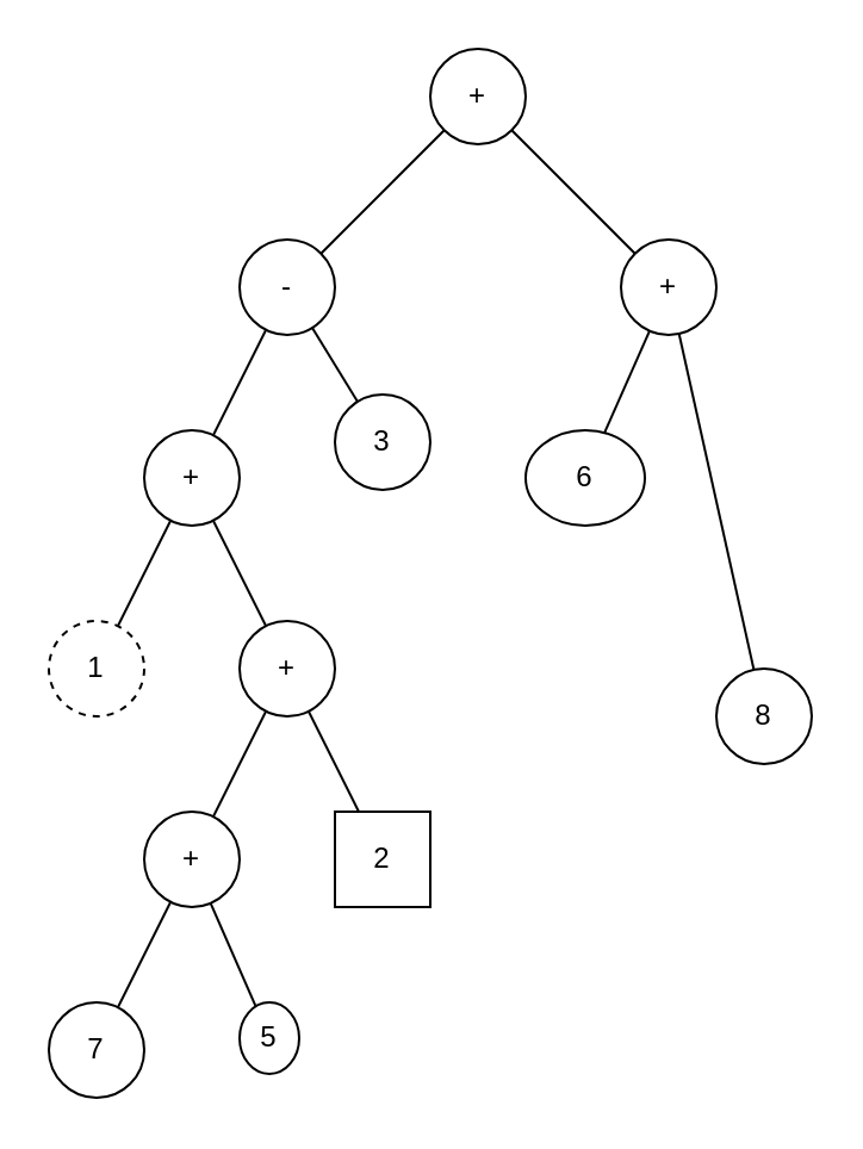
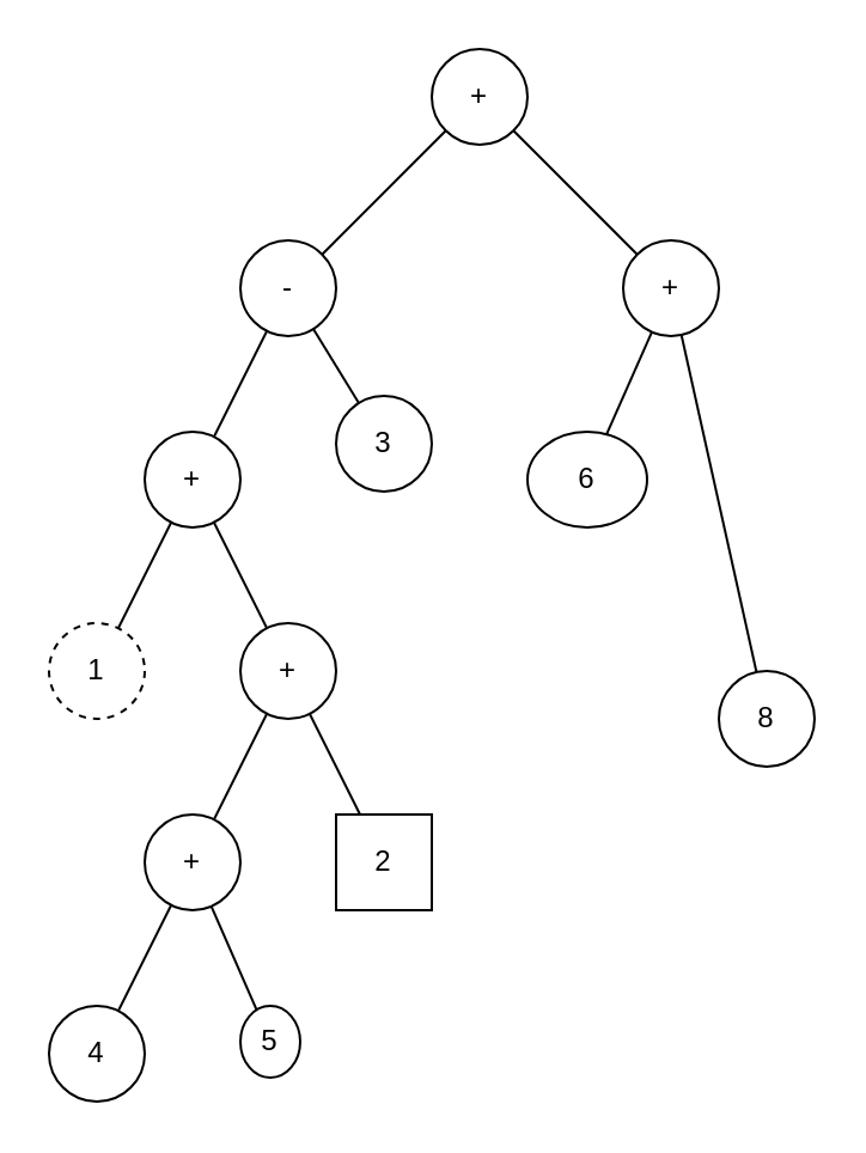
- <mxCell id="9" value="7" style="ellipse;whiteSpace=wrap;html=1;aspect=fixed;fillColor=none;" vertex="1" parent="1"><mxGeometry x="20" y="420" width="40" height="40" as="geometry" /></mxCell>
+ <mxCell id="9" value="4" style="ellipse;whiteSpace=wrap;html=1;aspect=fixed;fillColor=none;" vertex="1" parent="1"><mxGeometry x="20" y="420" width="40" height="40" as="geometry" /></mxCell>
